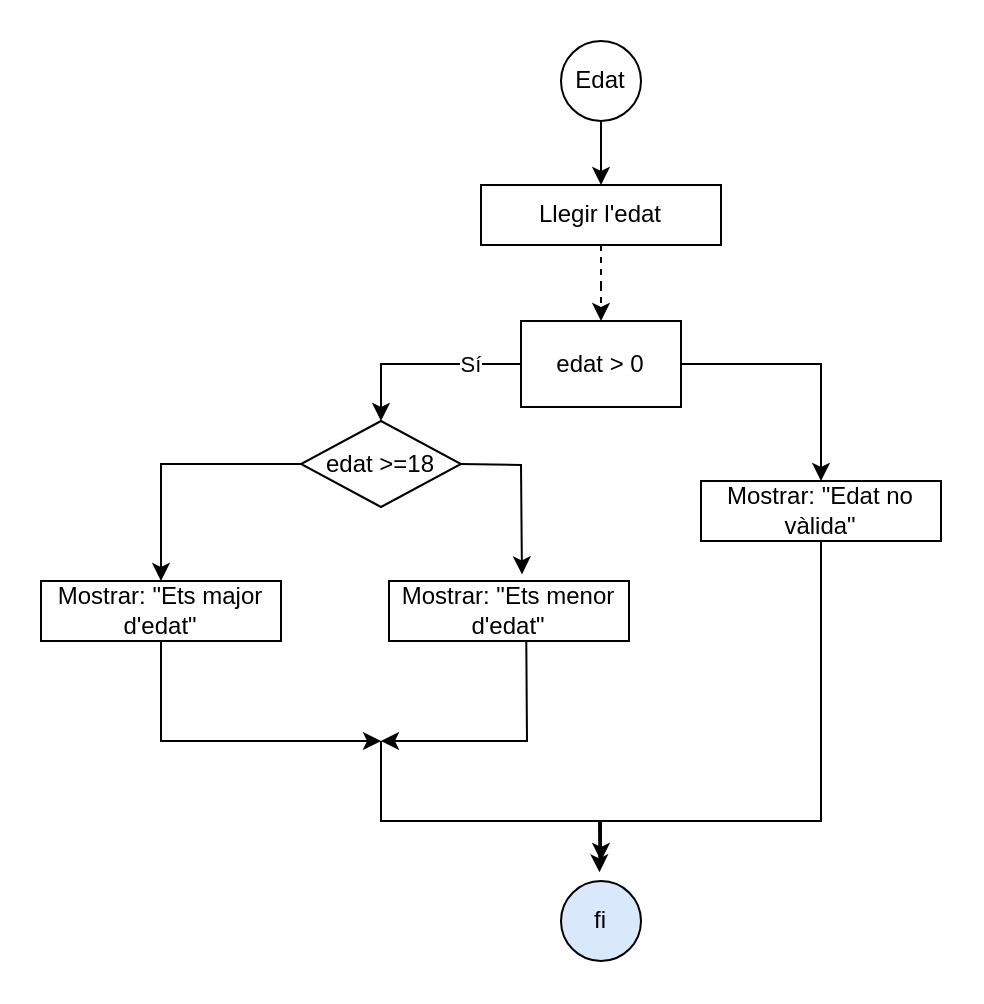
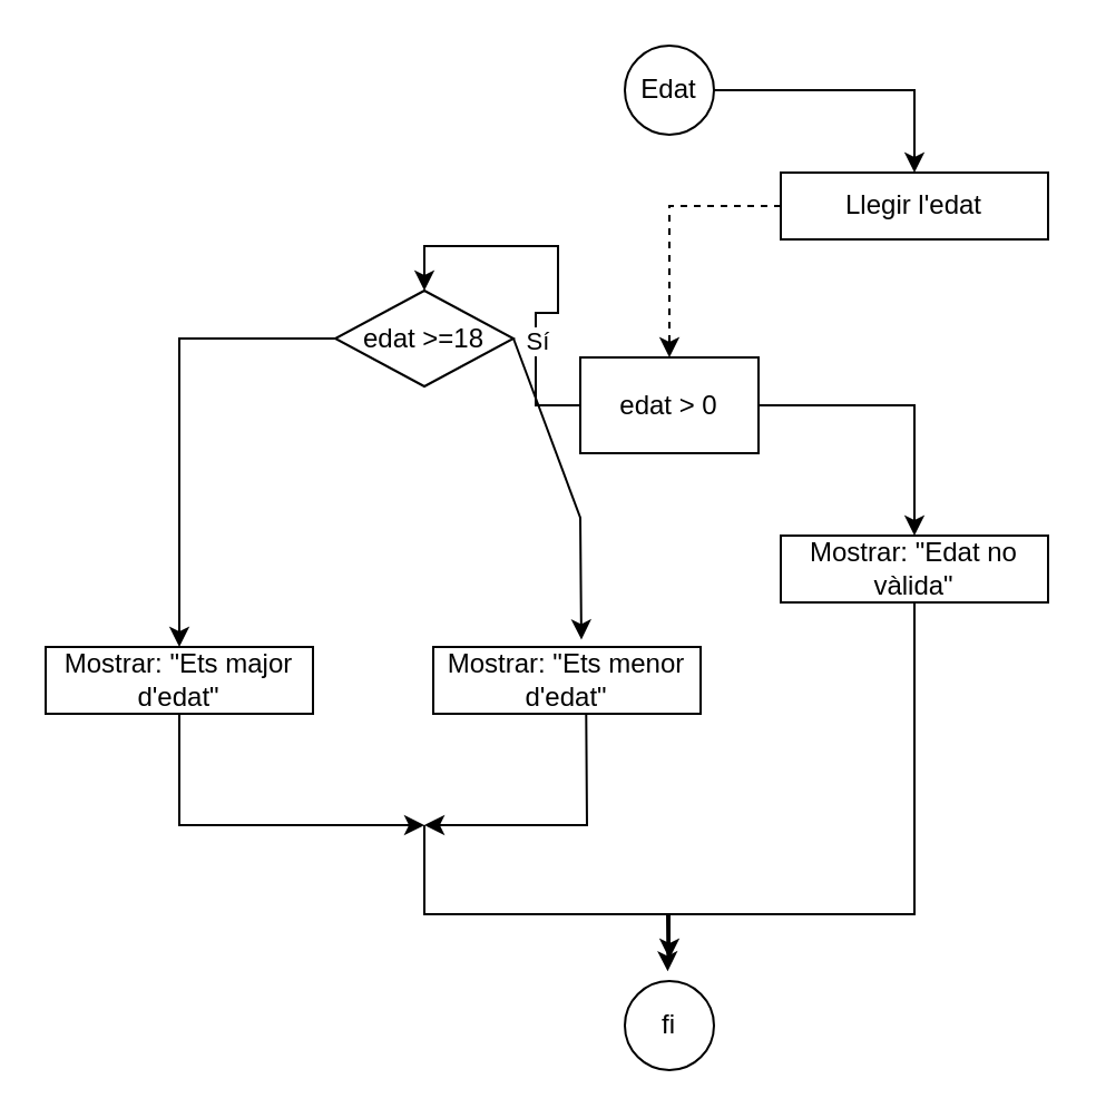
- <mxCell id="5" value="Llegir l'edat" style="whiteSpace=wrap;html=1;" vertex="1" parent="1"><mxGeometry x="240" y="92" width="120" height="30" as="geometry" /></mxCell>
+ <mxCell id="5" value="Llegir l'edat" style="whiteSpace=wrap;html=1;" vertex="1" parent="1"><mxGeometry x="350" y="77" width="120" height="30" as="geometry" /></mxCell>
- <mxCell id="13" value="edat &amp;gt;=18" style="rhombus;whiteSpace=wrap;html=1;" vertex="1" parent="1"><mxGeometry x="150" y="210" width="80" height="43" as="geometry" /></mxCell>
+ <mxCell id="13" value="edat &amp;gt;=18" style="rhombus;whiteSpace=wrap;html=1;" vertex="1" parent="1"><mxGeometry x="150" y="130" width="80" height="43" as="geometry" /></mxCell>
- <mxCell id="11" value="fi" style="ellipse;whiteSpace=wrap;html=1;aspect=fixed;fillColor=#dae8fc;" vertex="1" parent="1"><mxGeometry x="280" y="440" width="40" height="40" as="geometry" /></mxCell>
+ <mxCell id="11" value="fi" style="ellipse;whiteSpace=wrap;html=1;aspect=fixed;" vertex="1" parent="1"><mxGeometry x="280" y="440" width="40" height="40" as="geometry" /></mxCell>
